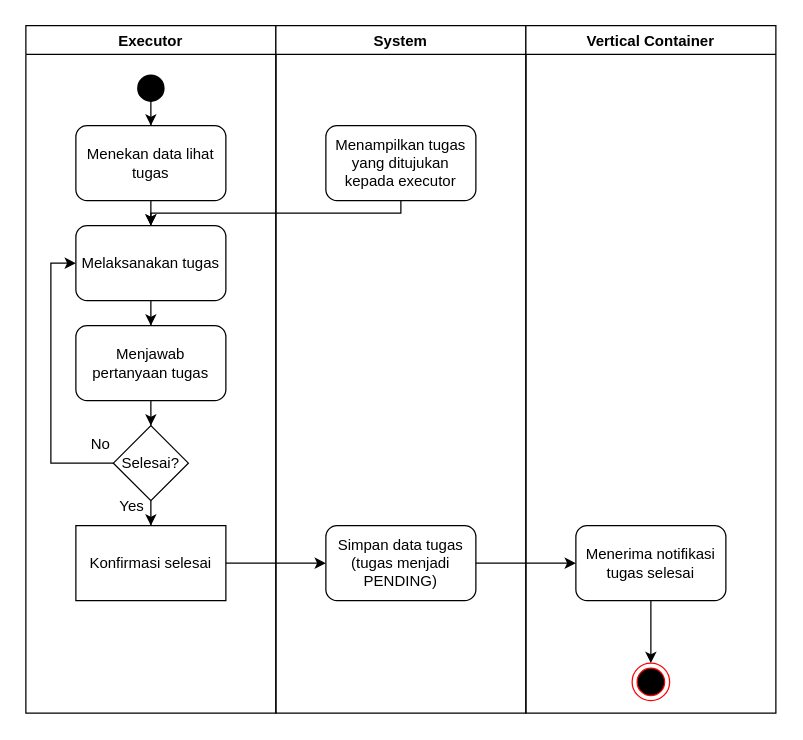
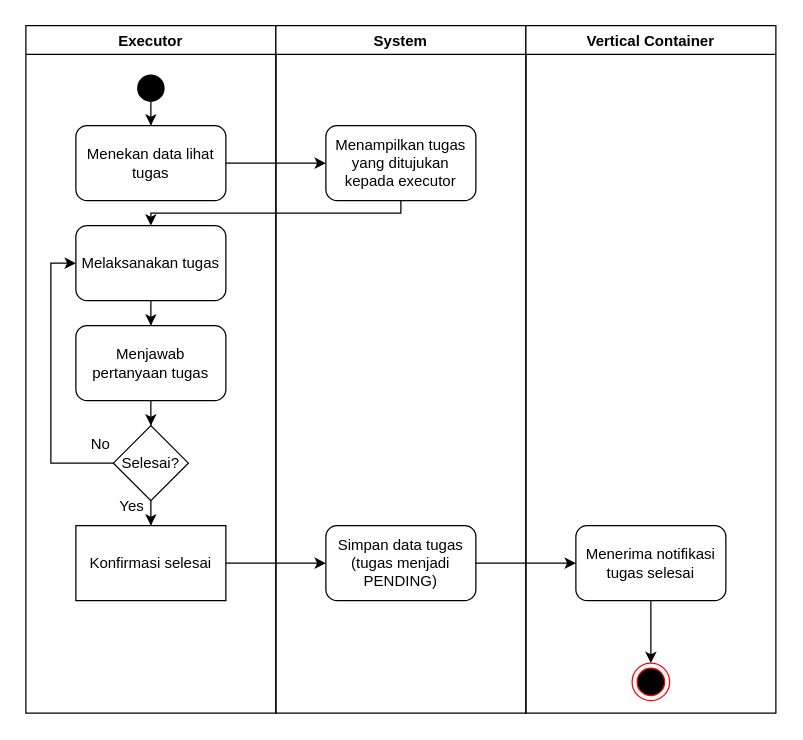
- <mxCell id="19" value="" style="edgeStyle=orthogonalEdgeStyle;rounded=0;orthogonalLoop=1;jettySize=auto;html=1;" parent="1" source="5" target="7" edge="1"><mxGeometry relative="1" as="geometry" /></mxCell>
+ <mxCell id="19" value="" style="edgeStyle=orthogonalEdgeStyle;rounded=0;orthogonalLoop=1;jettySize=auto;html=1;" parent="1" source="5" target="17" edge="1"><mxGeometry relative="1" as="geometry" /></mxCell>
